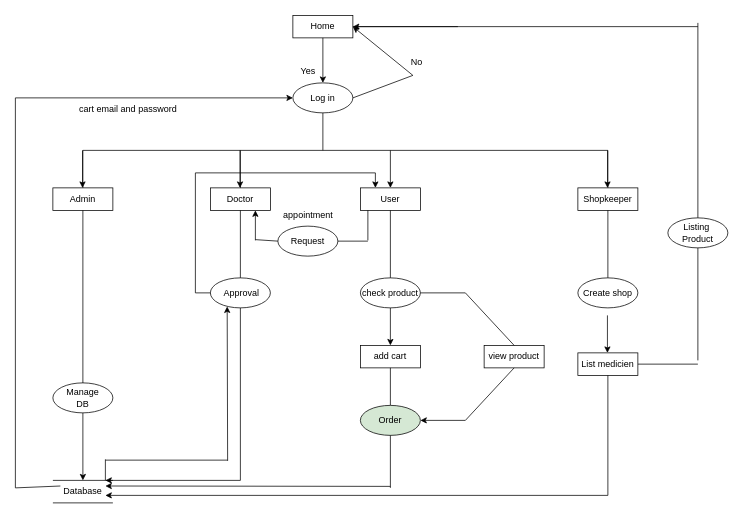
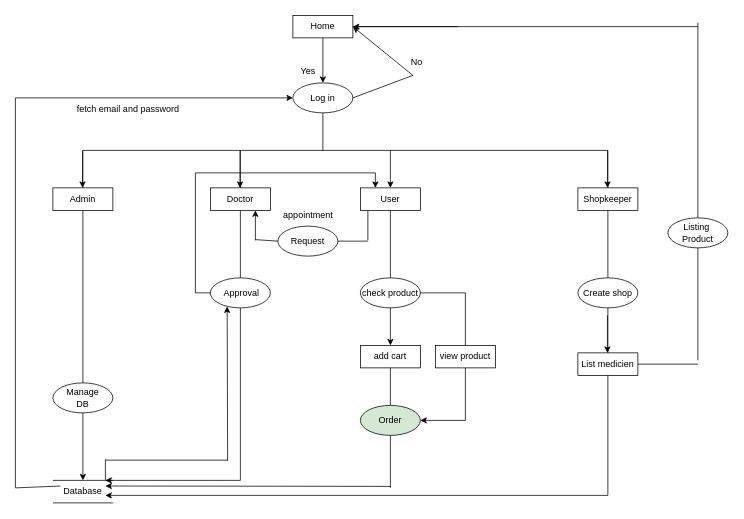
- <mxCell id="65" value="cart email and password" style="text;html=1;align=center;verticalAlign=middle;resizable=0;points=[];autosize=1;strokeColor=none;fillColor=none;" vertex="1" parent="1"><mxGeometry x="90" y="130" width="160" height="30" as="geometry" /></mxCell>
+ <mxCell id="65" value="fetch email and password" style="text;html=1;align=center;verticalAlign=middle;resizable=0;points=[];autosize=1;strokeColor=none;fillColor=none;" vertex="1" parent="1"><mxGeometry x="90" y="130" width="160" height="30" as="geometry" /></mxCell>
+ <mxCell id="26" value="" style="endArrow=none;html=1;rounded=0;exitX=0.5;exitY=1;exitDx=0;exitDy=0;entryX=0.5;entryY=0;entryDx=0;entryDy=0;" edge="1" parent="1" source="24" target="25"><mxGeometry width="50" height="50" relative="1" as="geometry"><mxPoint x="380" y="450" as="sourcePoint" /><mxPoint x="750" y="500" as="targetPoint" /></mxGeometry></mxCell>
- <mxCell id="53" value="view product" style="rounded=0;whiteSpace=wrap;html=1;" vertex="1" parent="1"><mxGeometry x="645" y="460" width="80" height="30" as="geometry" /></mxCell>
+ <mxCell id="53" value="view product" style="rounded=0;whiteSpace=wrap;html=1;" vertex="1" parent="1"><mxGeometry x="580" y="460" width="80" height="30" as="geometry" /></mxCell>
